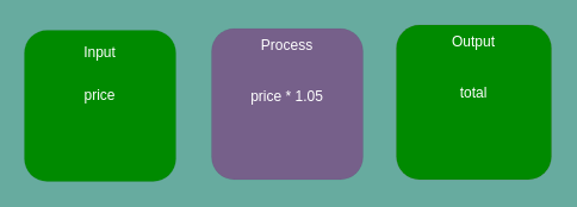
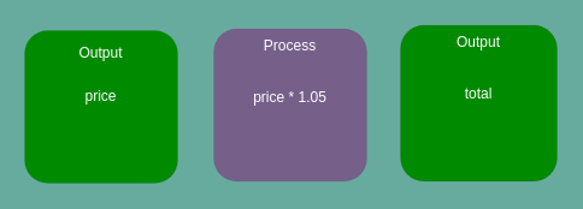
- <mxCell id="2" value="&lt;p style=&quot;line-height: 0%; font-size: 12px;&quot;&gt;Input&lt;/p&gt;&lt;p style=&quot;line-height: 0%; font-size: 12px;&quot;&gt;&lt;br&gt;&lt;/p&gt;&lt;p style=&quot;line-height: 0%; font-size: 12px;&quot;&gt;&lt;br&gt;&lt;/p&gt;&lt;p style=&quot;line-height: 0%; font-size: 12px;&quot;&gt;&lt;font style=&quot;background-color: initial;&quot;&gt;p&lt;/font&gt;&lt;font style=&quot;background-color: initial;&quot;&gt;rice&lt;/font&gt;&lt;br&gt;&lt;/p&gt;&lt;div style=&quot;text-align: justify; font-size: 12px;&quot;&gt;&lt;/div&gt;&lt;div style=&quot;font-size: 12px;&quot;&gt;&lt;/div&gt;&lt;p style=&quot;font-size: 12px;&quot;&gt;&lt;/p&gt;" style="whiteSpace=wrap;html=1;aspect=fixed;rounded=1;shadow=0;glass=0;strokeWidth=0;fontFamily=Helvetica;perimeterSpacing=0;imageWidth=27;imageHeight=30;fillColor=#008a00;fontColor=#ffffff;strokeColor=#005700;align=center;verticalAlign=top;fontSize=12;" parent="1" vertex="1"><mxGeometry x="20" y="25" width="127" height="127" as="geometry" /></mxCell>
+ <mxCell id="2" value="&lt;p style=&quot;line-height: 0%; font-size: 12px;&quot;&gt;Output&lt;/p&gt;&lt;p style=&quot;line-height: 0%; font-size: 12px;&quot;&gt;&lt;br&gt;&lt;/p&gt;&lt;p style=&quot;line-height: 0%; font-size: 12px;&quot;&gt;&lt;br&gt;&lt;/p&gt;&lt;p style=&quot;line-height: 0%; font-size: 12px;&quot;&gt;&lt;font style=&quot;background-color: initial;&quot;&gt;p&lt;/font&gt;&lt;font style=&quot;background-color: initial;&quot;&gt;rice&lt;/font&gt;&lt;br&gt;&lt;/p&gt;&lt;div style=&quot;text-align: justify; font-size: 12px;&quot;&gt;&lt;/div&gt;&lt;div style=&quot;font-size: 12px;&quot;&gt;&lt;/div&gt;&lt;p style=&quot;font-size: 12px;&quot;&gt;&lt;/p&gt;" style="whiteSpace=wrap;html=1;aspect=fixed;rounded=1;shadow=0;glass=0;strokeWidth=0;fontFamily=Helvetica;perimeterSpacing=0;imageWidth=27;imageHeight=30;fillColor=#008a00;fontColor=#ffffff;strokeColor=#005700;align=center;verticalAlign=top;fontSize=12;" parent="1" vertex="1"><mxGeometry x="20" y="25" width="127" height="127" as="geometry" /></mxCell>
